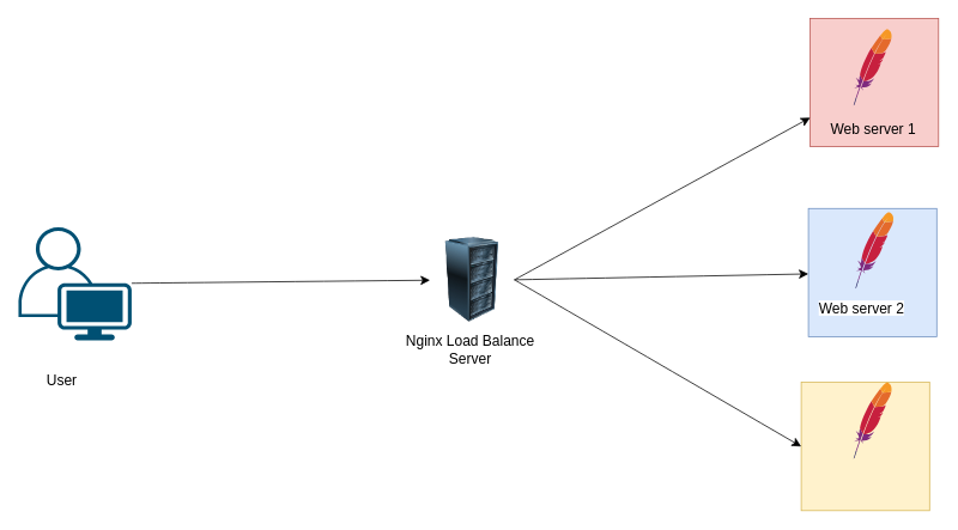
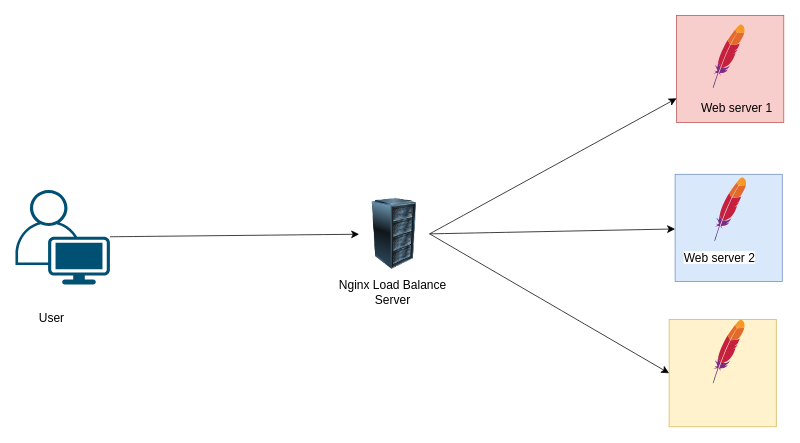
- <mxCell id="16" value="Web server 1" style="text;html=1;align=center;verticalAlign=middle;resizable=0;points=[];autosize=1;strokeColor=none;fillColor=none;fontSize=16;" vertex="1" parent="1"><mxGeometry x="915" y="128" width="113" height="31" as="geometry" /></mxCell>
+ <mxCell id="16" value="Web server 1" style="text;html=1;align=center;verticalAlign=middle;resizable=0;points=[];autosize=1;strokeColor=none;fillColor=none;fontSize=16;" vertex="1" parent="1"><mxGeometry x="925" y="128" width="113" height="31" as="geometry" /></mxCell>
